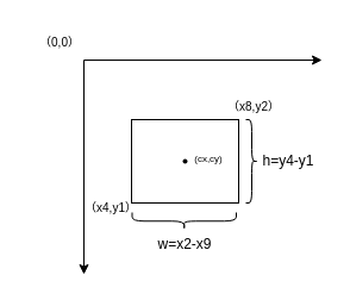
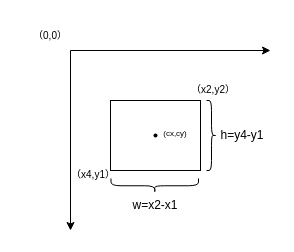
- <mxCell id="4" value="&lt;font style=&quot;font-size: 10px;&quot;&gt;（x8,y2）&lt;/font&gt;" style="text;html=1;align=center;verticalAlign=middle;whiteSpace=wrap;rounded=0;" vertex="1" parent="1"><mxGeometry x="183" y="74" width="60" height="30" as="geometry" /></mxCell>
+ <mxCell id="4" value="&lt;font style=&quot;font-size: 10px;&quot;&gt;（x2,y2）&lt;/font&gt;" style="text;html=1;align=center;verticalAlign=middle;whiteSpace=wrap;rounded=0;" vertex="1" parent="1"><mxGeometry x="183" y="74" width="60" height="30" as="geometry" /></mxCell>
- <mxCell id="13" value="w=x2-x9" style="text;html=1;align=center;verticalAlign=middle;whiteSpace=wrap;rounded=0;" vertex="1" parent="1"><mxGeometry x="125" y="190" width="60" height="30" as="geometry" /></mxCell>
+ <mxCell id="13" value="w=x2-x1" style="text;html=1;align=center;verticalAlign=middle;whiteSpace=wrap;rounded=0;" vertex="1" parent="1"><mxGeometry x="125" y="190" width="60" height="30" as="geometry" /></mxCell>
